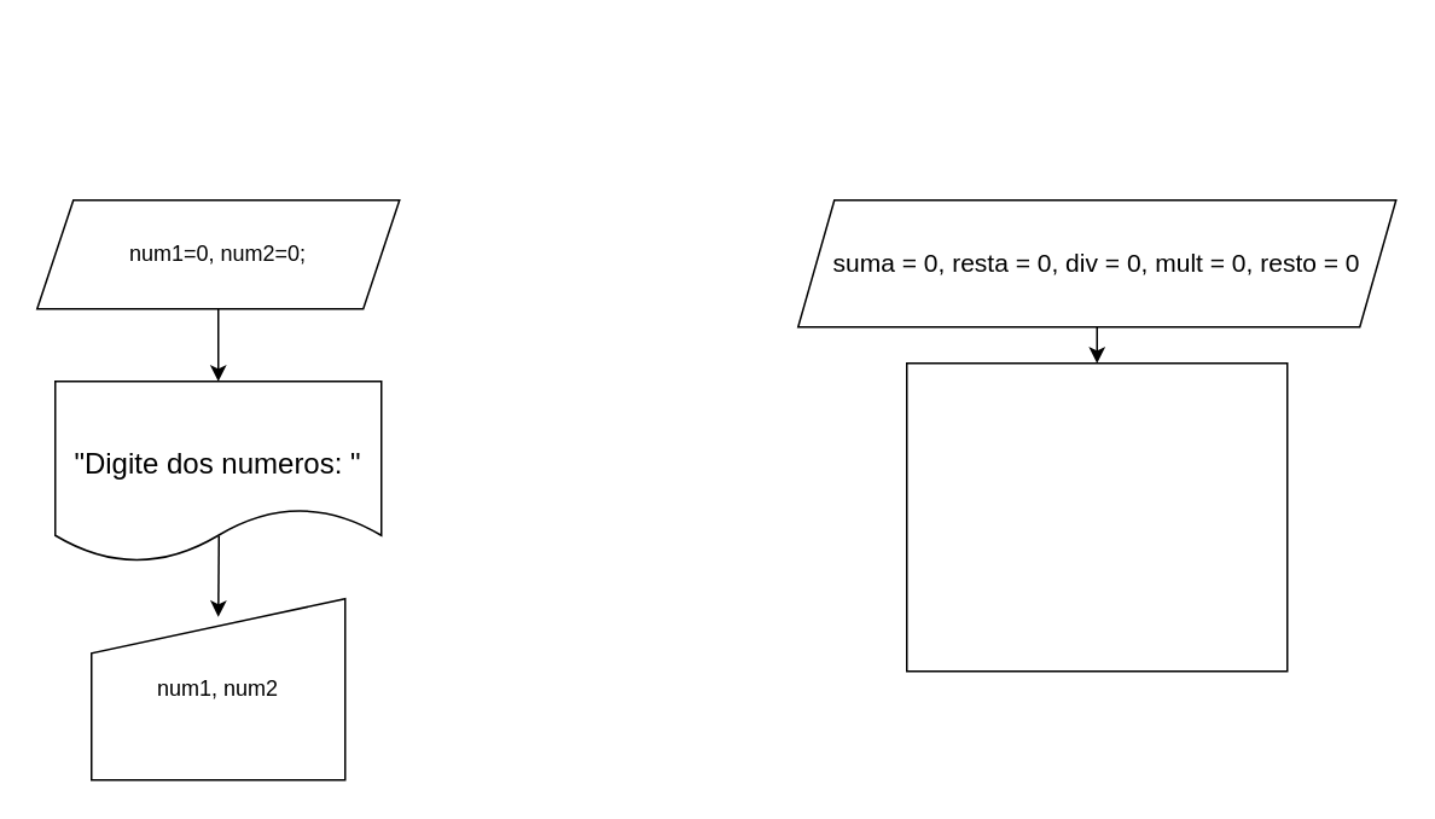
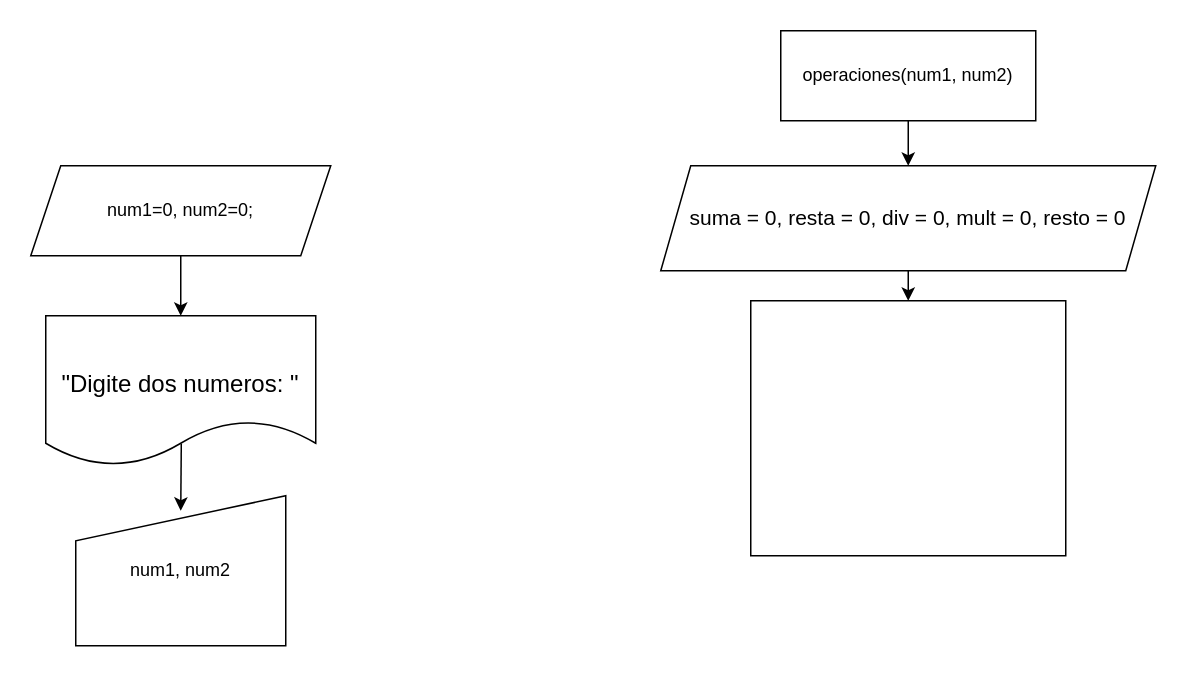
+ <mxCell id="8" value="operaciones(num1, num2)" style="rounded=0;whiteSpace=wrap;html=1;" vertex="1" parent="1"><mxGeometry x="520" y="20" width="170" height="60" as="geometry" /></mxCell>
+ <mxCell id="7" value="" style="edgeStyle=none;html=1;" edge="1" parent="1" source="8" target="10"><mxGeometry relative="1" as="geometry" /></mxCell>
